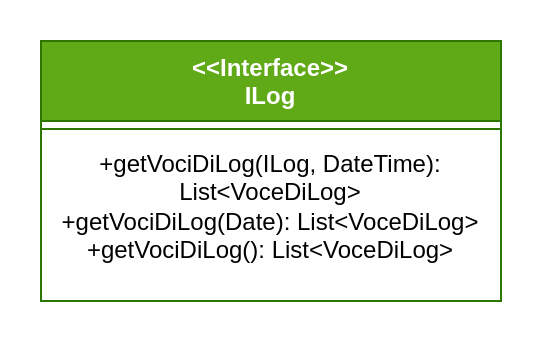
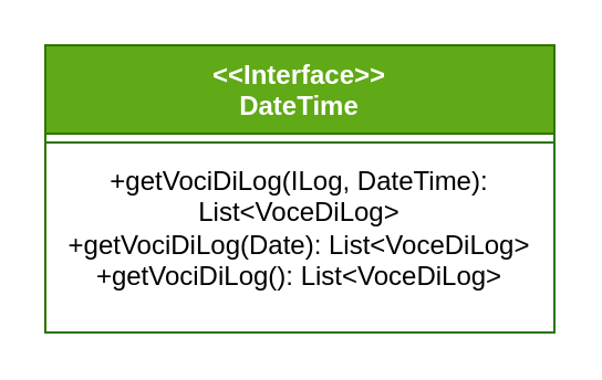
- <mxCell id="2" value="&amp;lt;&amp;lt;Interface&amp;gt;&amp;gt;&lt;br&gt;ILog" style="swimlane;fontStyle=1;align=center;verticalAlign=top;childLayout=stackLayout;horizontal=1;startSize=40;horizontalStack=0;resizeParent=1;resizeParentMax=0;resizeLast=0;collapsible=1;marginBottom=0;whiteSpace=wrap;html=1;fillColor=#60a917;fontColor=#ffffff;strokeColor=#2D7600;" parent="1" vertex="1"><mxGeometry x="20" y="20" width="230" height="130" as="geometry" /></mxCell>
+ <mxCell id="2" value="&amp;lt;&amp;lt;Interface&amp;gt;&amp;gt;&lt;br&gt;DateTime" style="swimlane;fontStyle=1;align=center;verticalAlign=top;childLayout=stackLayout;horizontal=1;startSize=40;horizontalStack=0;resizeParent=1;resizeParentMax=0;resizeLast=0;collapsible=1;marginBottom=0;whiteSpace=wrap;html=1;fillColor=#60a917;fontColor=#ffffff;strokeColor=#2D7600;" parent="1" vertex="1"><mxGeometry x="20" y="20" width="230" height="130" as="geometry" /></mxCell>
